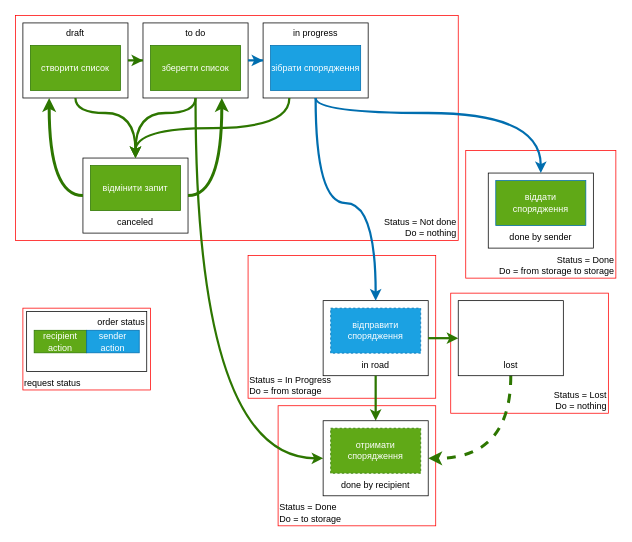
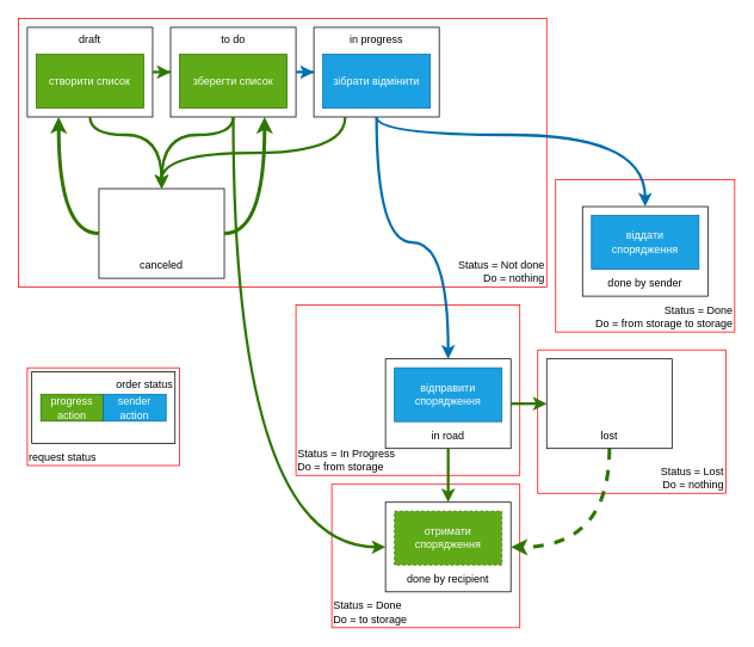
- <mxCell id="15" value="зібрати спорядження" style="rounded=0;whiteSpace=wrap;html=1;fillColor=#1ba1e2;strokeColor=#006EAF;fontColor=#ffffff;" parent="1" vertex="1"><mxGeometry x="360" y="60" width="120" height="60" as="geometry" /></mxCell>
+ <mxCell id="15" value="зібрати відмінити" style="rounded=0;whiteSpace=wrap;html=1;fillColor=#1ba1e2;strokeColor=#006EAF;fontColor=#ffffff;" parent="1" vertex="1"><mxGeometry x="360" y="60" width="120" height="60" as="geometry" /></mxCell>
- <mxCell id="32" value="відмінити запит" style="rounded=0;whiteSpace=wrap;html=1;fillColor=#60a917;strokeColor=#2D7600;fontColor=#ffffff;" parent="1" vertex="1"><mxGeometry x="120" y="220" width="120" height="60" as="geometry" /></mxCell>
- <mxCell id="17" value="віддати спорядження" style="rounded=0;whiteSpace=wrap;html=1;fillColor=#60a917;strokeColor=#006EAF;fontColor=#ffffff;" parent="1" vertex="1"><mxGeometry x="660" y="240" width="120" height="60" as="geometry" /></mxCell>
+ <mxCell id="17" value="віддати спорядження" style="rounded=0;whiteSpace=wrap;html=1;fillColor=#1ba1e2;strokeColor=#006EAF;fontColor=#ffffff;" parent="1" vertex="1"><mxGeometry x="660" y="240" width="120" height="60" as="geometry" /></mxCell>
- <mxCell id="16" value="відправити спорядження" style="rounded=0;whiteSpace=wrap;html=1;fillColor=#1ba1e2;strokeColor=#006EAF;fontColor=#ffffff;dashed=1;" parent="1" vertex="1"><mxGeometry x="440" y="410" width="120" height="60" as="geometry" /></mxCell>
+ <mxCell id="16" value="відправити спорядження" style="rounded=0;whiteSpace=wrap;html=1;fillColor=#1ba1e2;strokeColor=#006EAF;fontColor=#ffffff;" parent="1" vertex="1"><mxGeometry x="440" y="410" width="120" height="60" as="geometry" /></mxCell>
- <mxCell id="37" value="recipient action" style="rounded=0;whiteSpace=wrap;html=1;fillColor=#60a917;align=center;strokeColor=#2D7600;fontColor=#ffffff;" parent="1" vertex="1"><mxGeometry x="45" y="439.5" width="70" height="30" as="geometry" /></mxCell>
+ <mxCell id="37" value="progress action" style="rounded=0;whiteSpace=wrap;html=1;fillColor=#60a917;align=center;strokeColor=#2D7600;fontColor=#ffffff;" parent="1" vertex="1"><mxGeometry x="45" y="439.5" width="70" height="30" as="geometry" /></mxCell>
